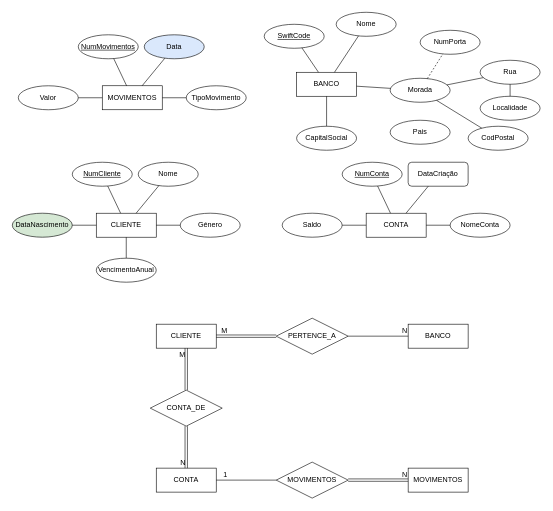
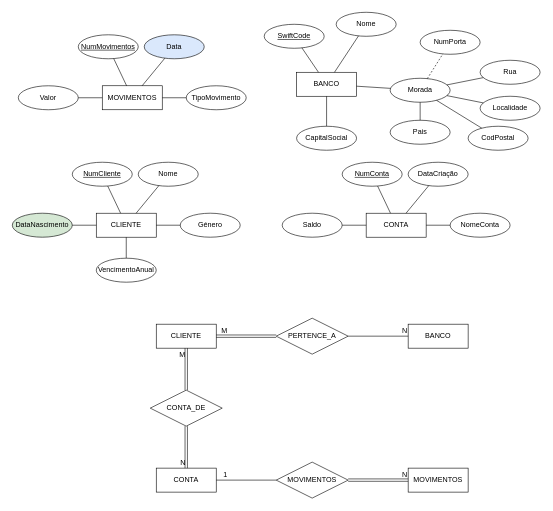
- <mxCell id="16" value="" style="endArrow=none;html=1;rounded=0;" edge="1" parent="1" source="13" target="10"><mxGeometry relative="1" as="geometry"><mxPoint x="510" y="260" as="sourcePoint" /><mxPoint x="670" y="260" as="targetPoint" /></mxGeometry></mxCell>
+ <mxCell id="16" value="" style="endArrow=none;html=1;rounded=0;" edge="1" parent="1" source="13" target="5"><mxGeometry relative="1" as="geometry"><mxPoint x="510" y="260" as="sourcePoint" /><mxPoint x="670" y="260" as="targetPoint" /></mxGeometry></mxCell>
+ <mxCell id="14" value="" style="endArrow=none;html=1;rounded=0;" edge="1" parent="1" source="12" target="5"><mxGeometry relative="1" as="geometry"><mxPoint x="510" y="260" as="sourcePoint" /><mxPoint x="670" y="260" as="targetPoint" /></mxGeometry></mxCell>
- <mxCell id="35" value="DataCriação" style="whiteSpace=wrap;html=1;align=center;rounded=1;" vertex="1" parent="1"><mxGeometry x="680" y="270" width="100" height="40" as="geometry" /></mxCell>
+ <mxCell id="35" value="DataCriação" style="ellipse;whiteSpace=wrap;html=1;align=center;" vertex="1" parent="1"><mxGeometry x="680" y="270" width="100" height="40" as="geometry" /></mxCell>
